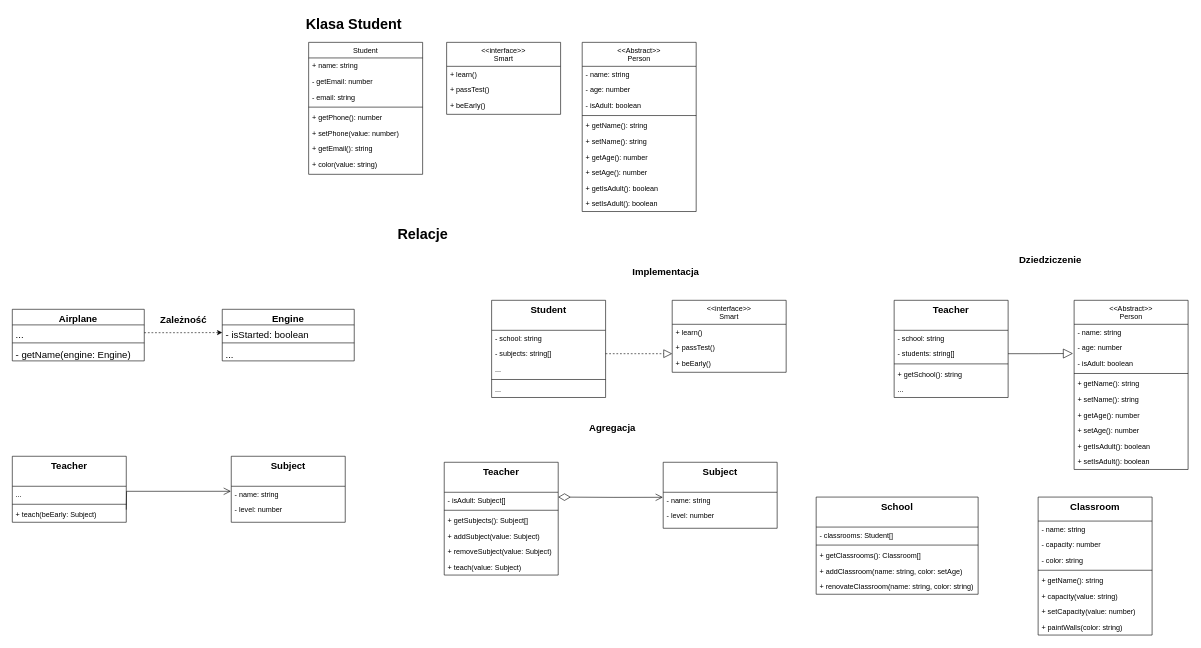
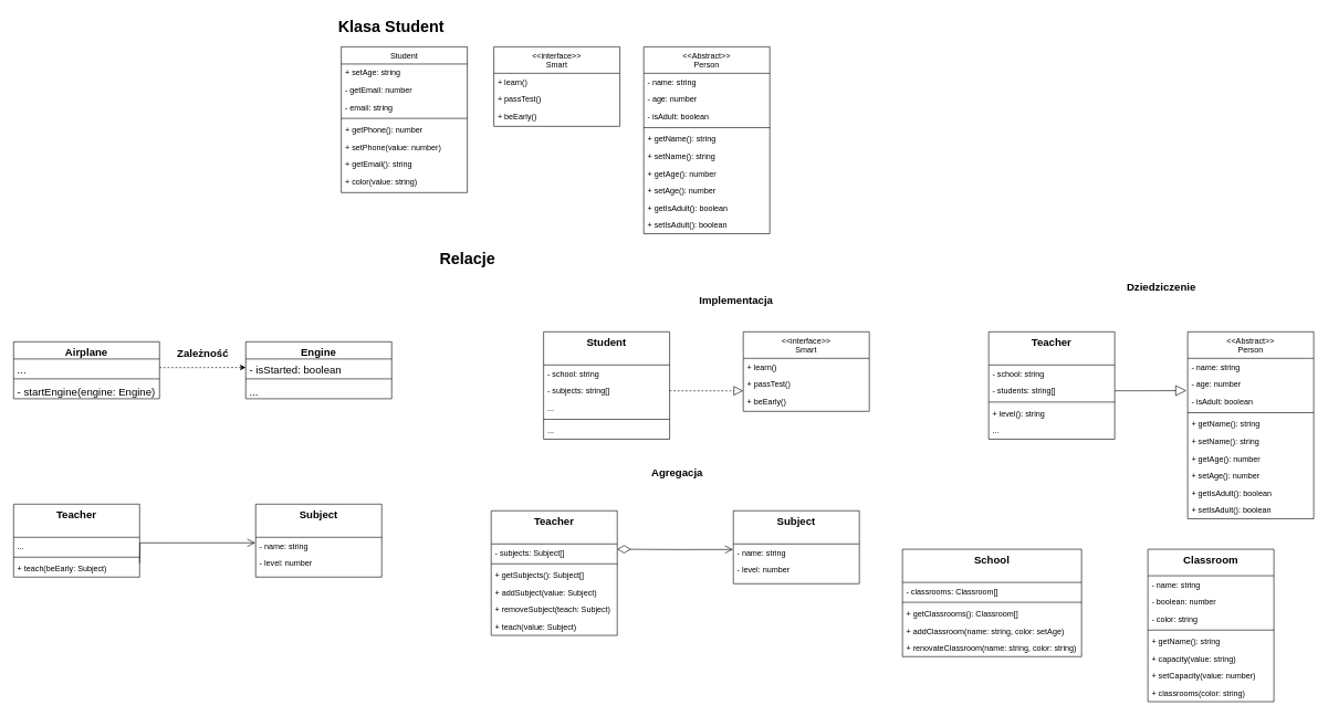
- <mxCell id="3" value="+ name: string" style="text;align=left;verticalAlign=top;spacingLeft=4;spacingRight=4;overflow=hidden;rotatable=0;points=[[0,0.5],[1,0.5]];portConstraint=eastwest;" parent="2" vertex="1"><mxGeometry y="26" width="190" height="26" as="geometry" /></mxCell>
+ <mxCell id="3" value="+ setAge: string" style="text;align=left;verticalAlign=top;spacingLeft=4;spacingRight=4;overflow=hidden;rotatable=0;points=[[0,0.5],[1,0.5]];portConstraint=eastwest;" parent="2" vertex="1"><mxGeometry y="26" width="190" height="26" as="geometry" /></mxCell>
- <mxCell id="21" value="- getName(engine: Engine)" style="text;strokeColor=none;fillColor=none;align=left;verticalAlign=top;spacingLeft=4;spacingRight=4;overflow=hidden;rotatable=0;points=[[0,0.5],[1,0.5]];portConstraint=eastwest;fontSize=16;" parent="18" vertex="1"><mxGeometry y="60" width="220" height="26" as="geometry" /></mxCell>
+ <mxCell id="21" value="- startEngine(engine: Engine)" style="text;strokeColor=none;fillColor=none;align=left;verticalAlign=top;spacingLeft=4;spacingRight=4;overflow=hidden;rotatable=0;points=[[0,0.5],[1,0.5]];portConstraint=eastwest;fontSize=16;" parent="18" vertex="1"><mxGeometry y="60" width="220" height="26" as="geometry" /></mxCell>
- <mxCell id="65" value="+ getSchool(): string" style="text;align=left;verticalAlign=top;spacingLeft=4;spacingRight=4;overflow=hidden;rotatable=0;points=[[0,0.5],[1,0.5]];portConstraint=eastwest;rounded=0;shadow=0;html=0;" parent="61" vertex="1"><mxGeometry y="110" width="190" height="26" as="geometry" /></mxCell>
+ <mxCell id="65" value="+ level(): string" style="text;align=left;verticalAlign=top;spacingLeft=4;spacingRight=4;overflow=hidden;rotatable=0;points=[[0,0.5],[1,0.5]];portConstraint=eastwest;rounded=0;shadow=0;html=0;" parent="61" vertex="1"><mxGeometry y="110" width="190" height="26" as="geometry" /></mxCell>
- <mxCell id="79" value="- isAdult: Subject[]" style="text;align=left;verticalAlign=top;spacingLeft=4;spacingRight=4;overflow=hidden;rotatable=0;points=[[0,0.5],[1,0.5]];portConstraint=eastwest;rounded=0;shadow=0;html=0;" vertex="1" parent="78"><mxGeometry y="50" width="190" height="26" as="geometry" /></mxCell>
+ <mxCell id="79" value="- subjects: Subject[]" style="text;align=left;verticalAlign=top;spacingLeft=4;spacingRight=4;overflow=hidden;rotatable=0;points=[[0,0.5],[1,0.5]];portConstraint=eastwest;rounded=0;shadow=0;html=0;" vertex="1" parent="78"><mxGeometry y="50" width="190" height="26" as="geometry" /></mxCell>
- <mxCell id="90" value="- classrooms: Student[]" style="text;align=left;verticalAlign=top;spacingLeft=4;spacingRight=4;overflow=hidden;rotatable=0;points=[[0,0.5],[1,0.5]];portConstraint=eastwest;rounded=0;shadow=0;html=0;" vertex="1" parent="89"><mxGeometry y="50" width="270" height="26" as="geometry" /></mxCell>
+ <mxCell id="90" value="- classrooms: Classroom[]" style="text;align=left;verticalAlign=top;spacingLeft=4;spacingRight=4;overflow=hidden;rotatable=0;points=[[0,0.5],[1,0.5]];portConstraint=eastwest;rounded=0;shadow=0;html=0;" vertex="1" parent="89"><mxGeometry y="50" width="270" height="26" as="geometry" /></mxCell>
- <mxCell id="97" value="- capacity: number" style="text;align=left;verticalAlign=top;spacingLeft=4;spacingRight=4;overflow=hidden;rotatable=0;points=[[0,0.5],[1,0.5]];portConstraint=eastwest;rounded=0;shadow=0;html=0;" vertex="1" parent="95"><mxGeometry y="66" width="190" height="26" as="geometry" /></mxCell>
+ <mxCell id="97" value="- boolean: number" style="text;align=left;verticalAlign=top;spacingLeft=4;spacingRight=4;overflow=hidden;rotatable=0;points=[[0,0.5],[1,0.5]];portConstraint=eastwest;rounded=0;shadow=0;html=0;" vertex="1" parent="95"><mxGeometry y="66" width="190" height="26" as="geometry" /></mxCell>
- <mxCell id="83" value="+ removeSubject(value: Subject)" style="text;align=left;verticalAlign=top;spacingLeft=4;spacingRight=4;overflow=hidden;rotatable=0;points=[[0,0.5],[1,0.5]];portConstraint=eastwest;rounded=0;shadow=0;html=0;" vertex="1" parent="78"><mxGeometry y="136" width="190" height="26" as="geometry" /></mxCell>
+ <mxCell id="83" value="+ removeSubject(teach: Subject)" style="text;align=left;verticalAlign=top;spacingLeft=4;spacingRight=4;overflow=hidden;rotatable=0;points=[[0,0.5],[1,0.5]];portConstraint=eastwest;rounded=0;shadow=0;html=0;" vertex="1" parent="78"><mxGeometry y="136" width="190" height="26" as="geometry" /></mxCell>
- <mxCell id="103" value="+ paintWalls(color: string)" style="text;align=left;verticalAlign=top;spacingLeft=4;spacingRight=4;overflow=hidden;rotatable=0;points=[[0,0.5],[1,0.5]];portConstraint=eastwest;rounded=0;shadow=0;html=0;" vertex="1" parent="95"><mxGeometry y="204" width="190" height="26" as="geometry" /></mxCell>
+ <mxCell id="103" value="+ classrooms(color: string)" style="text;align=left;verticalAlign=top;spacingLeft=4;spacingRight=4;overflow=hidden;rotatable=0;points=[[0,0.5],[1,0.5]];portConstraint=eastwest;rounded=0;shadow=0;html=0;" vertex="1" parent="95"><mxGeometry y="204" width="190" height="26" as="geometry" /></mxCell>
